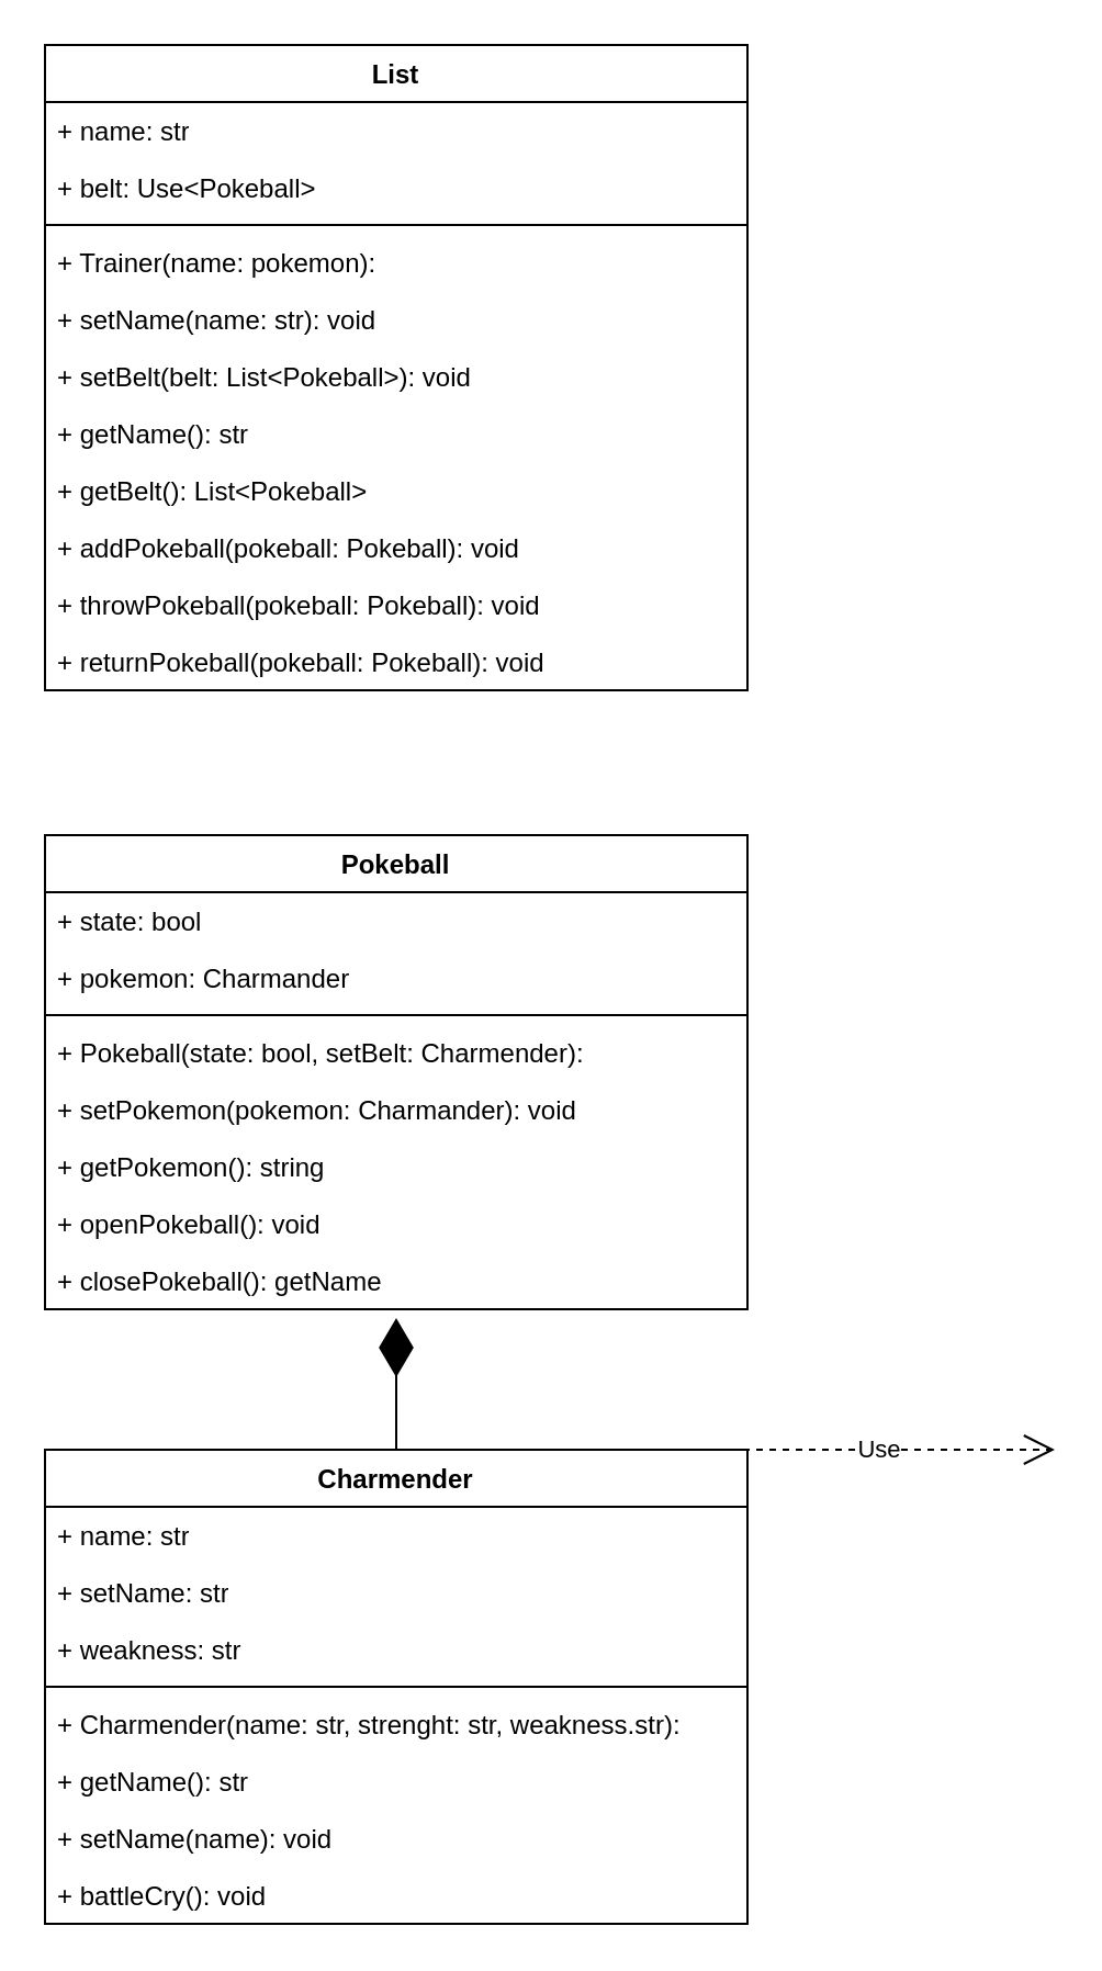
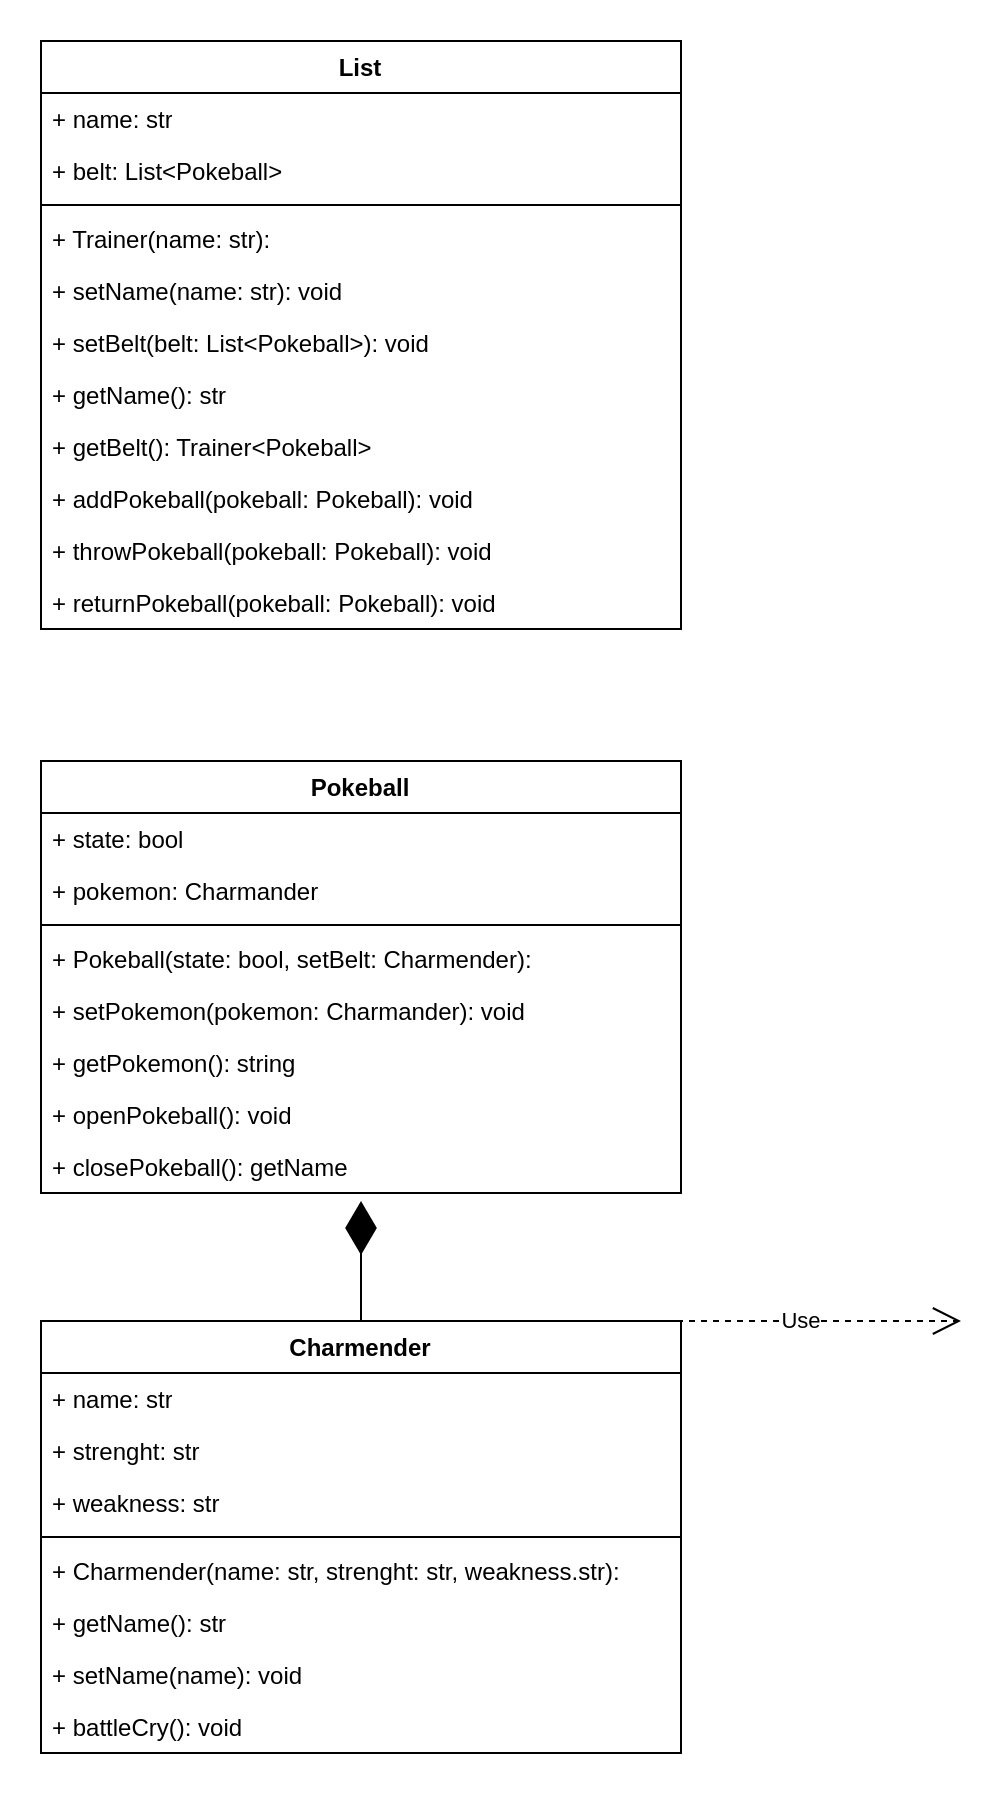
- <mxCell id="22" value="+ belt: Use&amp;lt;Pokeball&amp;gt;" style="text;strokeColor=none;fillColor=none;align=left;verticalAlign=top;spacingLeft=4;spacingRight=4;overflow=hidden;rotatable=0;points=[[0,0.5],[1,0.5]];portConstraint=eastwest;whiteSpace=wrap;html=1;" vertex="1" parent="20"><mxGeometry y="52" width="320" height="26" as="geometry" /></mxCell>
+ <mxCell id="22" value="+ belt: List&amp;lt;Pokeball&amp;gt;" style="text;strokeColor=none;fillColor=none;align=left;verticalAlign=top;spacingLeft=4;spacingRight=4;overflow=hidden;rotatable=0;points=[[0,0.5],[1,0.5]];portConstraint=eastwest;whiteSpace=wrap;html=1;" vertex="1" parent="20"><mxGeometry y="52" width="320" height="26" as="geometry" /></mxCell>
- <mxCell id="24" value="+ Trainer(name: pokemon):&amp;nbsp;&lt;br&gt;" style="text;strokeColor=none;fillColor=none;align=left;verticalAlign=top;spacingLeft=4;spacingRight=4;overflow=hidden;rotatable=0;points=[[0,0.5],[1,0.5]];portConstraint=eastwest;whiteSpace=wrap;html=1;" vertex="1" parent="20"><mxGeometry y="86" width="320" height="26" as="geometry" /></mxCell>
+ <mxCell id="24" value="+ Trainer(name: str):&amp;nbsp;&lt;br&gt;" style="text;strokeColor=none;fillColor=none;align=left;verticalAlign=top;spacingLeft=4;spacingRight=4;overflow=hidden;rotatable=0;points=[[0,0.5],[1,0.5]];portConstraint=eastwest;whiteSpace=wrap;html=1;" vertex="1" parent="20"><mxGeometry y="86" width="320" height="26" as="geometry" /></mxCell>
- <mxCell id="28" value="+ getBelt(): List&amp;lt;Pokeball&amp;gt;" style="text;strokeColor=none;fillColor=none;align=left;verticalAlign=top;spacingLeft=4;spacingRight=4;overflow=hidden;rotatable=0;points=[[0,0.5],[1,0.5]];portConstraint=eastwest;whiteSpace=wrap;html=1;" vertex="1" parent="20"><mxGeometry y="190" width="320" height="26" as="geometry" /></mxCell>
+ <mxCell id="28" value="+ getBelt(): Trainer&amp;lt;Pokeball&amp;gt;" style="text;strokeColor=none;fillColor=none;align=left;verticalAlign=top;spacingLeft=4;spacingRight=4;overflow=hidden;rotatable=0;points=[[0,0.5],[1,0.5]];portConstraint=eastwest;whiteSpace=wrap;html=1;" vertex="1" parent="20"><mxGeometry y="190" width="320" height="26" as="geometry" /></mxCell>
- <mxCell id="4" value="+ setName: str" style="text;strokeColor=none;fillColor=none;align=left;verticalAlign=top;spacingLeft=4;spacingRight=4;overflow=hidden;rotatable=0;points=[[0,0.5],[1,0.5]];portConstraint=eastwest;whiteSpace=wrap;html=1;" vertex="1" parent="2"><mxGeometry y="52" width="320" height="26" as="geometry" /></mxCell>
+ <mxCell id="4" value="+ strenght: str" style="text;strokeColor=none;fillColor=none;align=left;verticalAlign=top;spacingLeft=4;spacingRight=4;overflow=hidden;rotatable=0;points=[[0,0.5],[1,0.5]];portConstraint=eastwest;whiteSpace=wrap;html=1;" vertex="1" parent="2"><mxGeometry y="52" width="320" height="26" as="geometry" /></mxCell>
